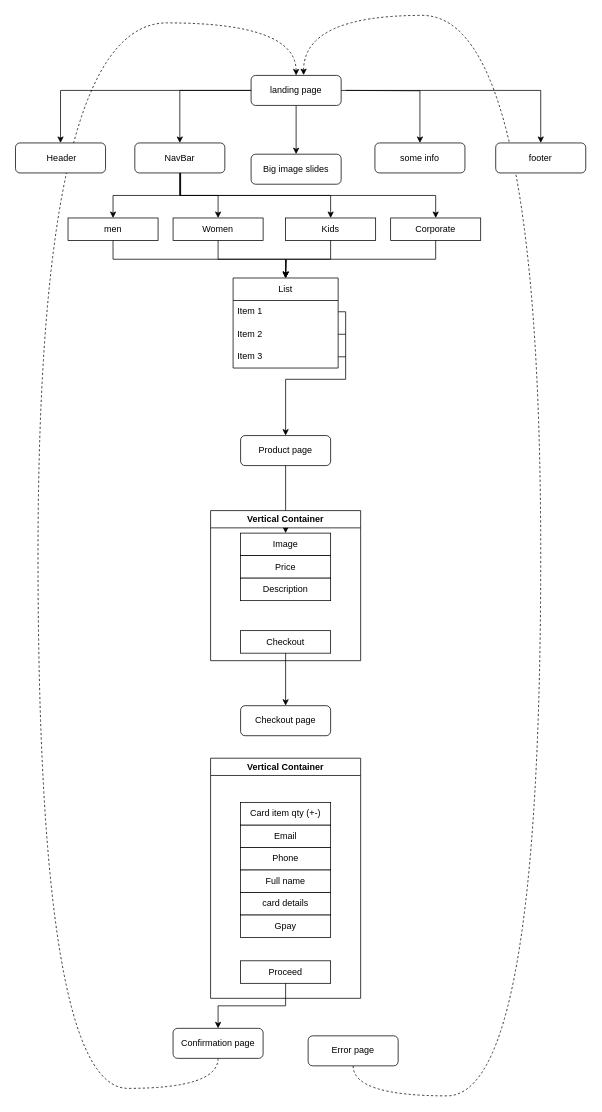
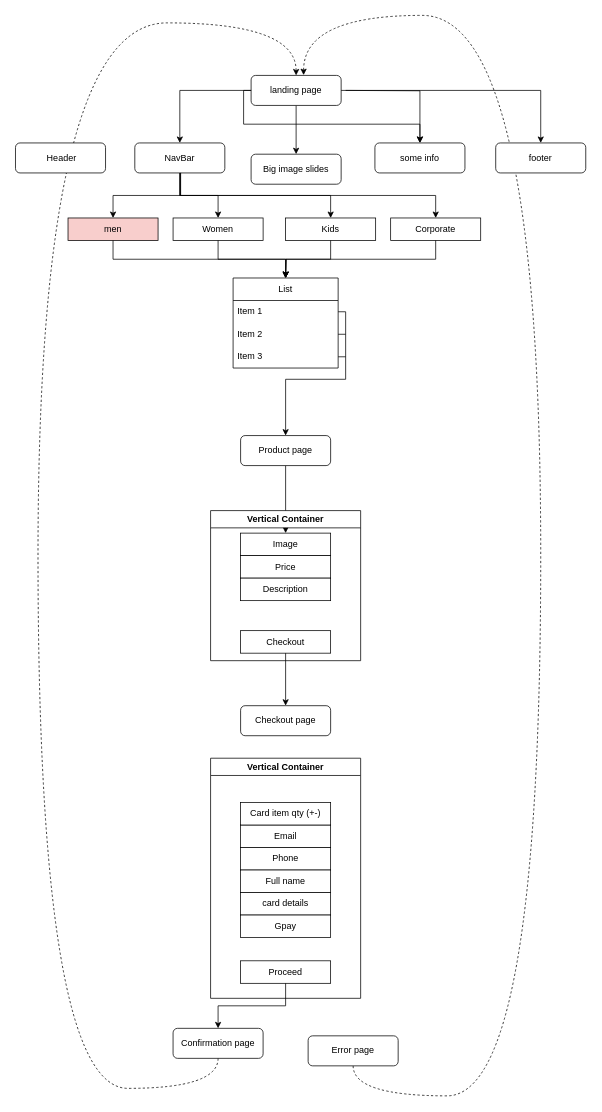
- <mxCell id="38" value="" style="endArrow=classic;html=1;rounded=0;exitX=0;exitY=0.5;exitDx=0;exitDy=0;entryX=0.5;entryY=0;entryDx=0;entryDy=0;edgeStyle=orthogonalEdgeStyle;" edge="1" parent="1" source="5" target="6"><mxGeometry width="50" height="50" relative="1" as="geometry"><mxPoint x="370" y="320" as="sourcePoint" /><mxPoint x="420" y="270" as="targetPoint" /></mxGeometry></mxCell>
+ <mxCell id="38" value="" style="endArrow=classic;html=1;rounded=0;exitX=0;exitY=0.5;exitDx=0;exitDy=0;edgeStyle=orthogonalEdgeStyle;" edge="1" parent="1" source="5" target="10"><mxGeometry width="50" height="50" relative="1" as="geometry"><mxPoint x="370" y="320" as="sourcePoint" /><mxPoint x="420" y="270" as="targetPoint" /></mxGeometry></mxCell>
- <mxCell id="12" value="men" style="rounded=0;whiteSpace=wrap;html=1;" vertex="1" parent="1"><mxGeometry x="90" y="290" width="120" height="30" as="geometry" /></mxCell>
+ <mxCell id="12" value="men" style="rounded=0;whiteSpace=wrap;html=1;fillColor=#f8cecc;" vertex="1" parent="1"><mxGeometry x="90" y="290" width="120" height="30" as="geometry" /></mxCell>
